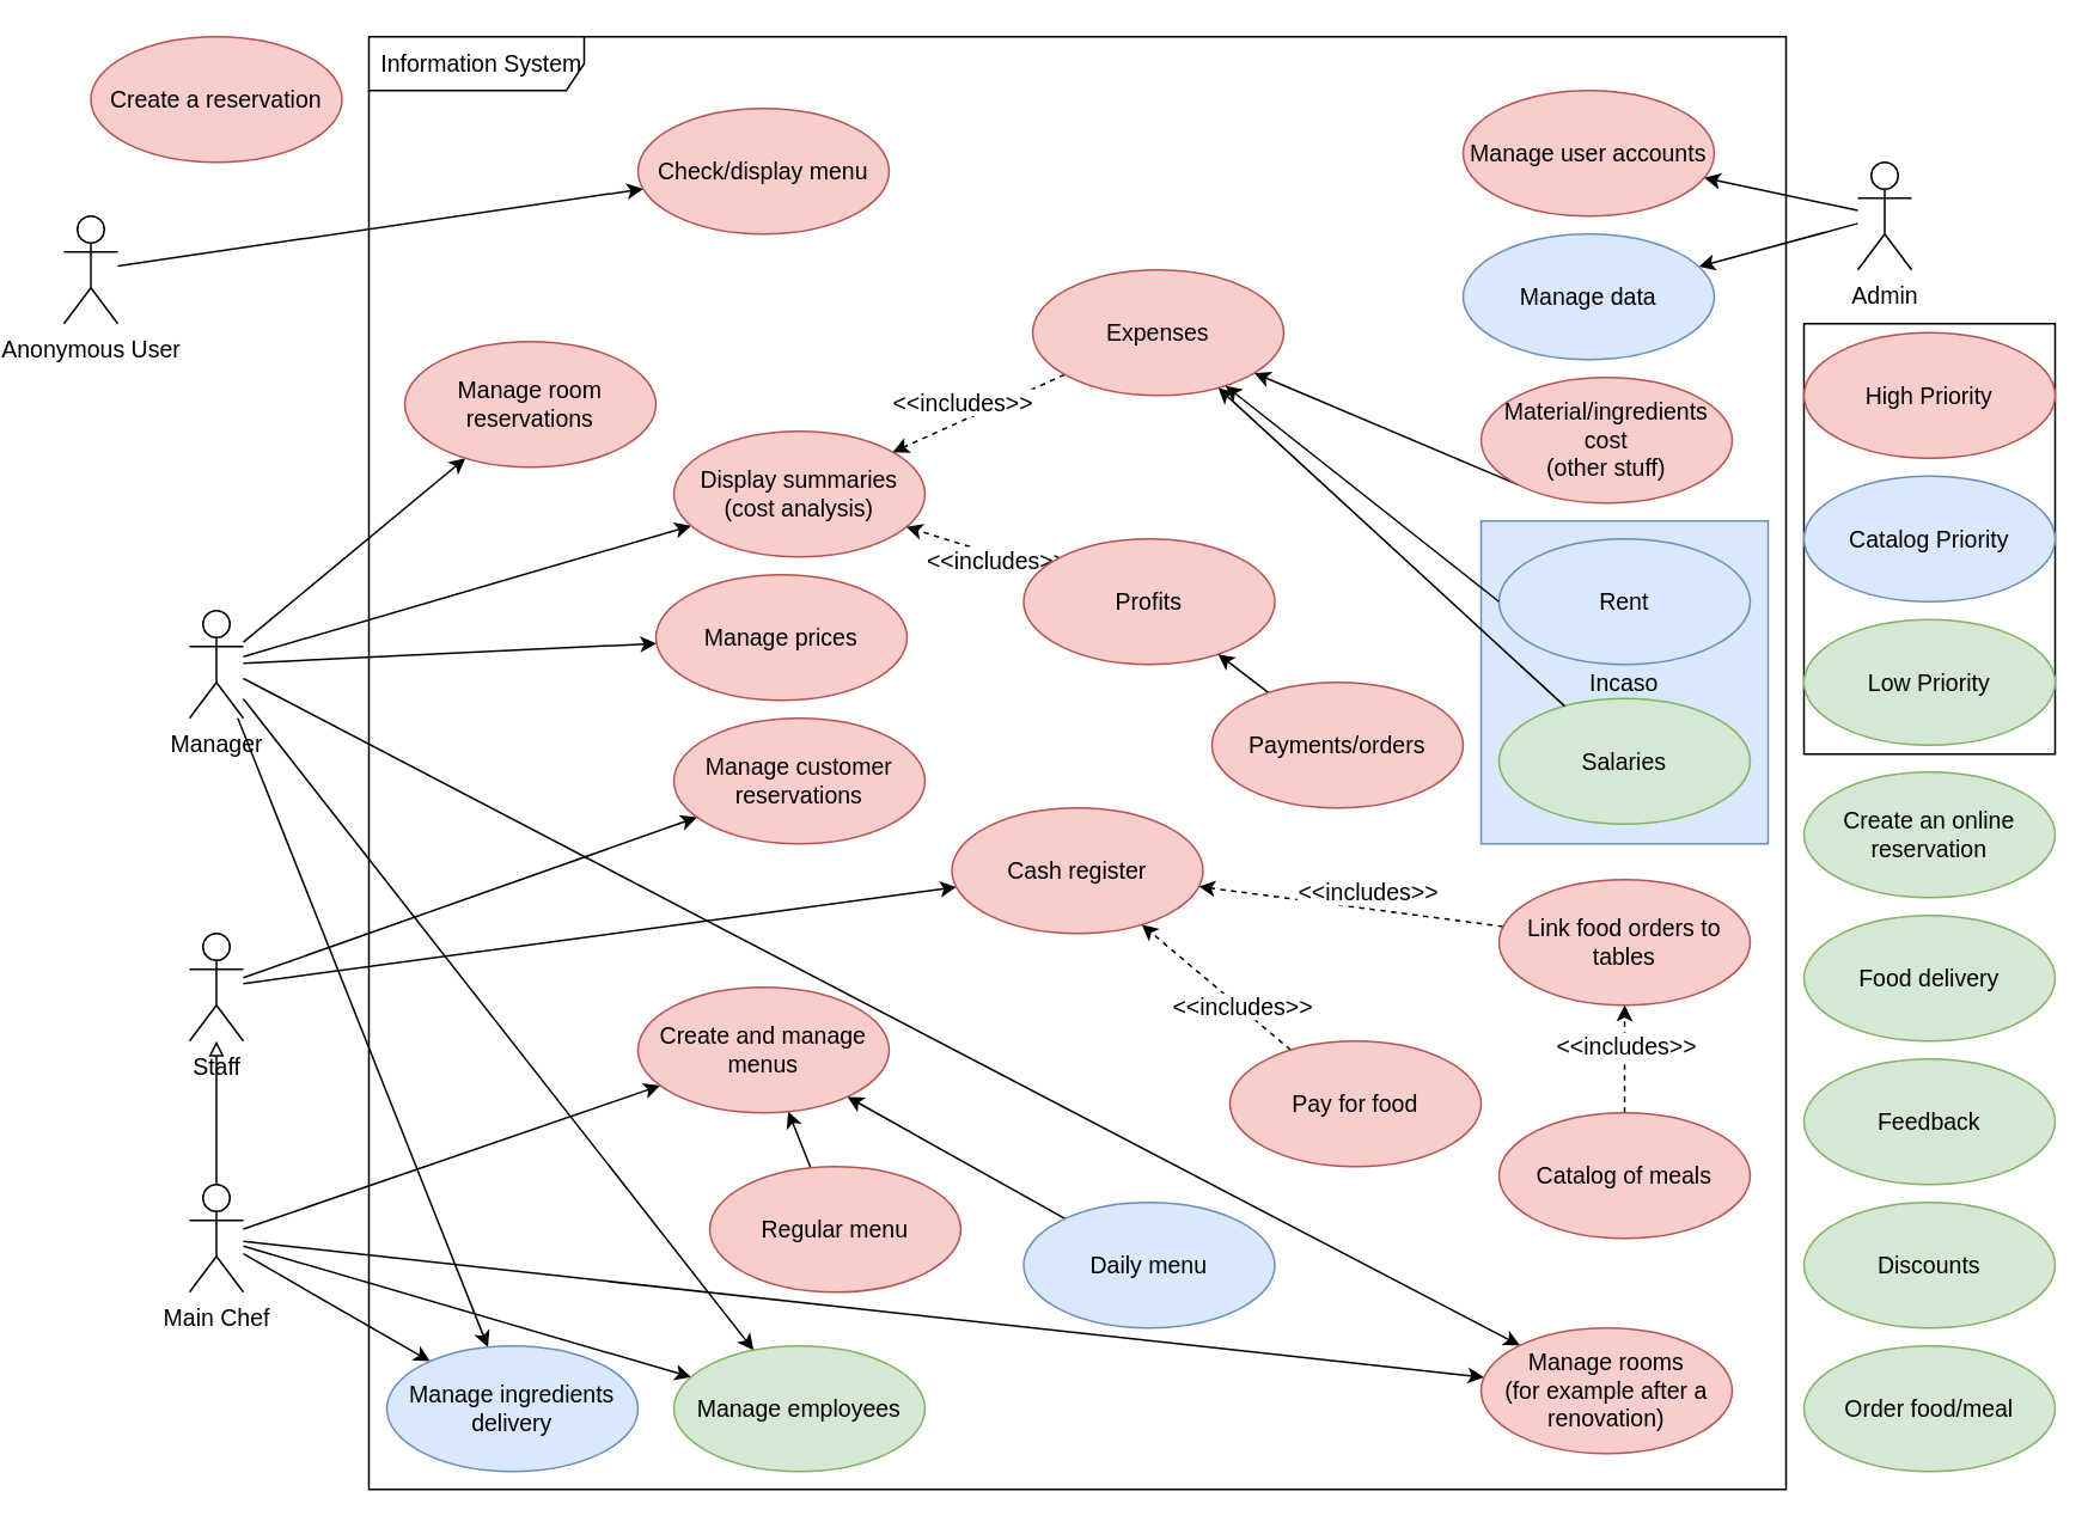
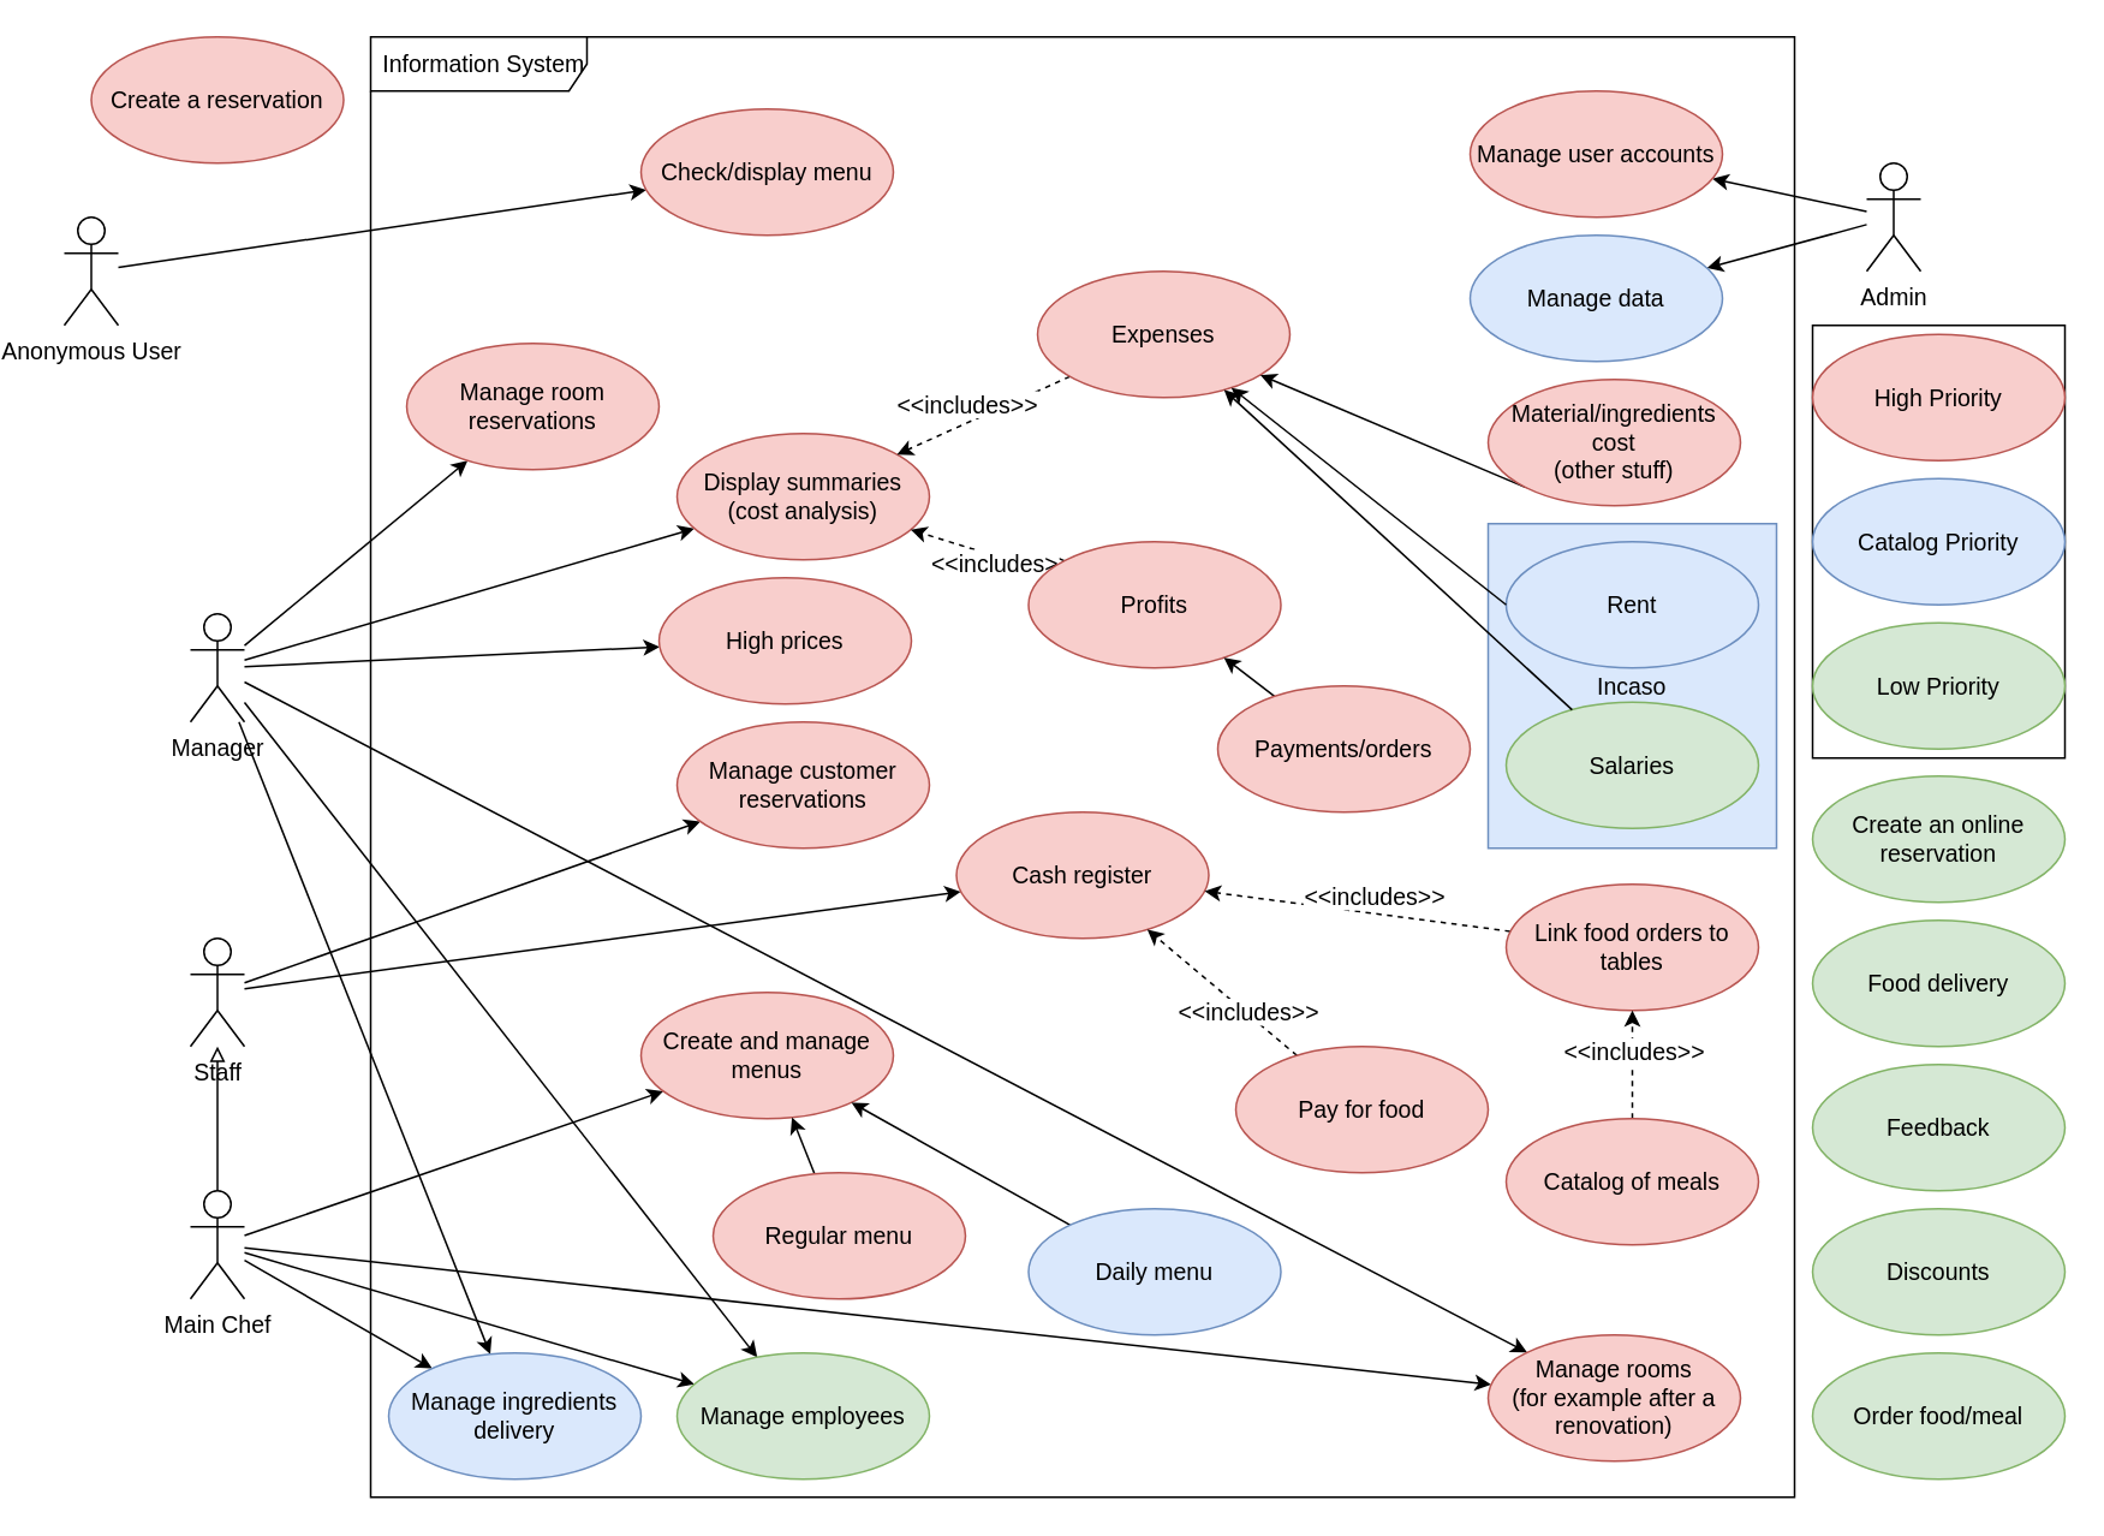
- <mxCell id="60" value="Manage prices" style="ellipse;whiteSpace=wrap;html=1;fillColor=#f8cecc;strokeColor=#b85450;fontSize=13;" parent="1" vertex="1"><mxGeometry x="350" y="320" width="140" height="70" as="geometry" /></mxCell>
+ <mxCell id="60" value="High prices" style="ellipse;whiteSpace=wrap;html=1;fillColor=#f8cecc;strokeColor=#b85450;fontSize=13;" parent="1" vertex="1"><mxGeometry x="350" y="320" width="140" height="70" as="geometry" /></mxCell>
